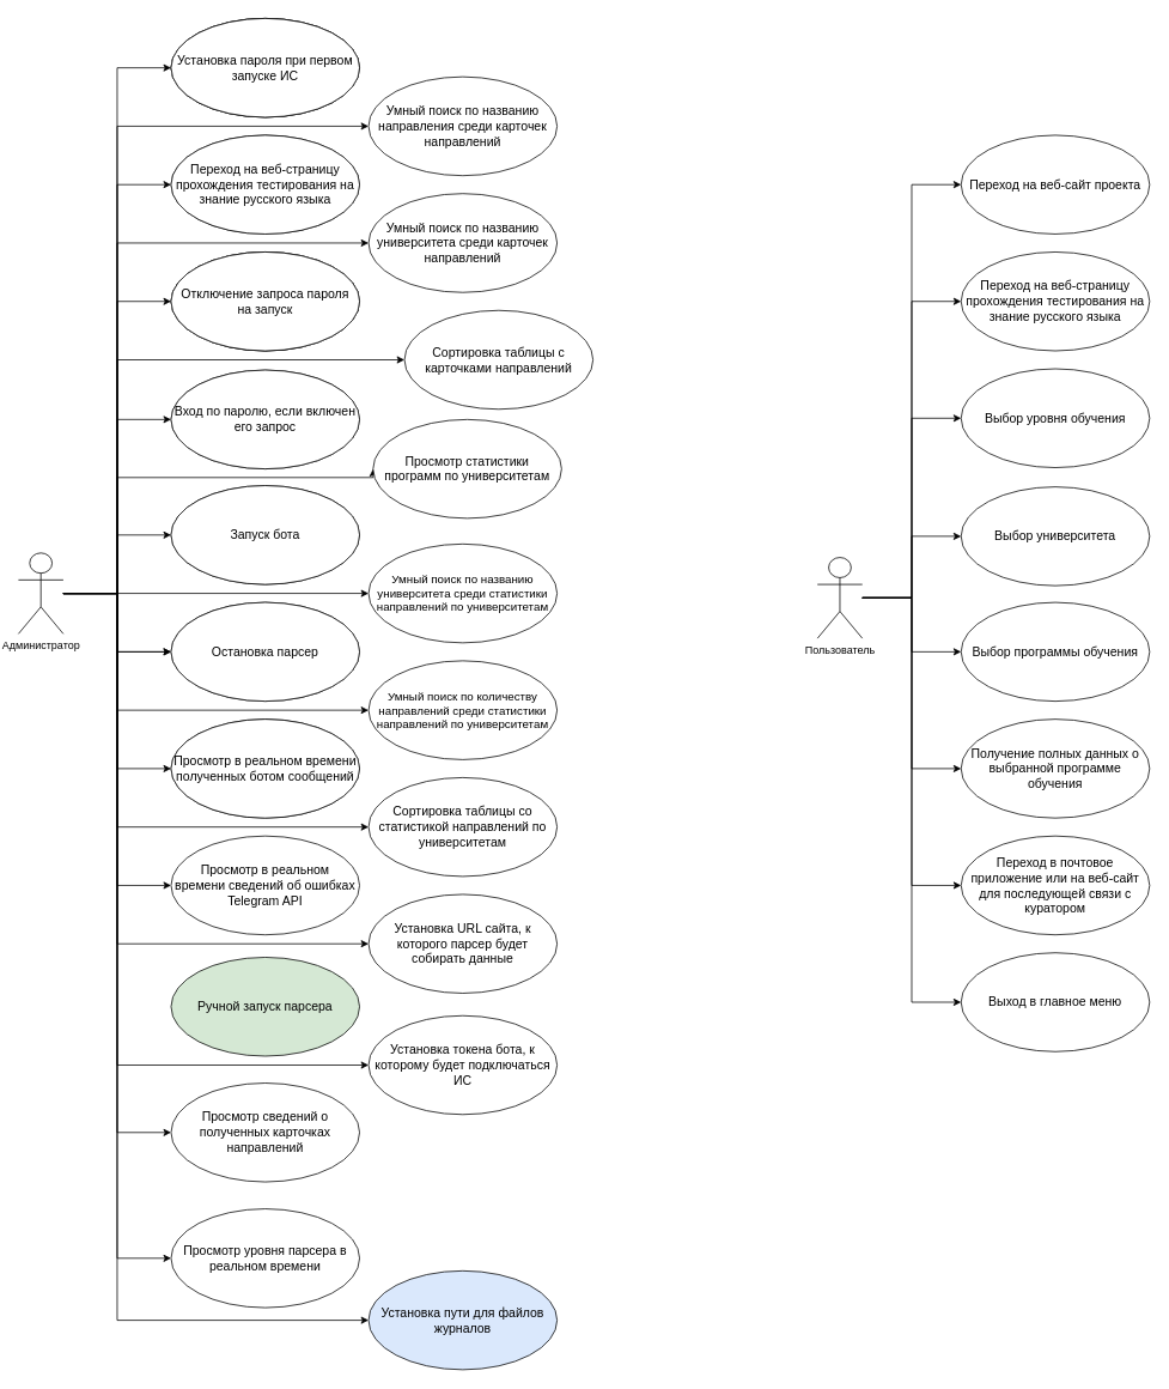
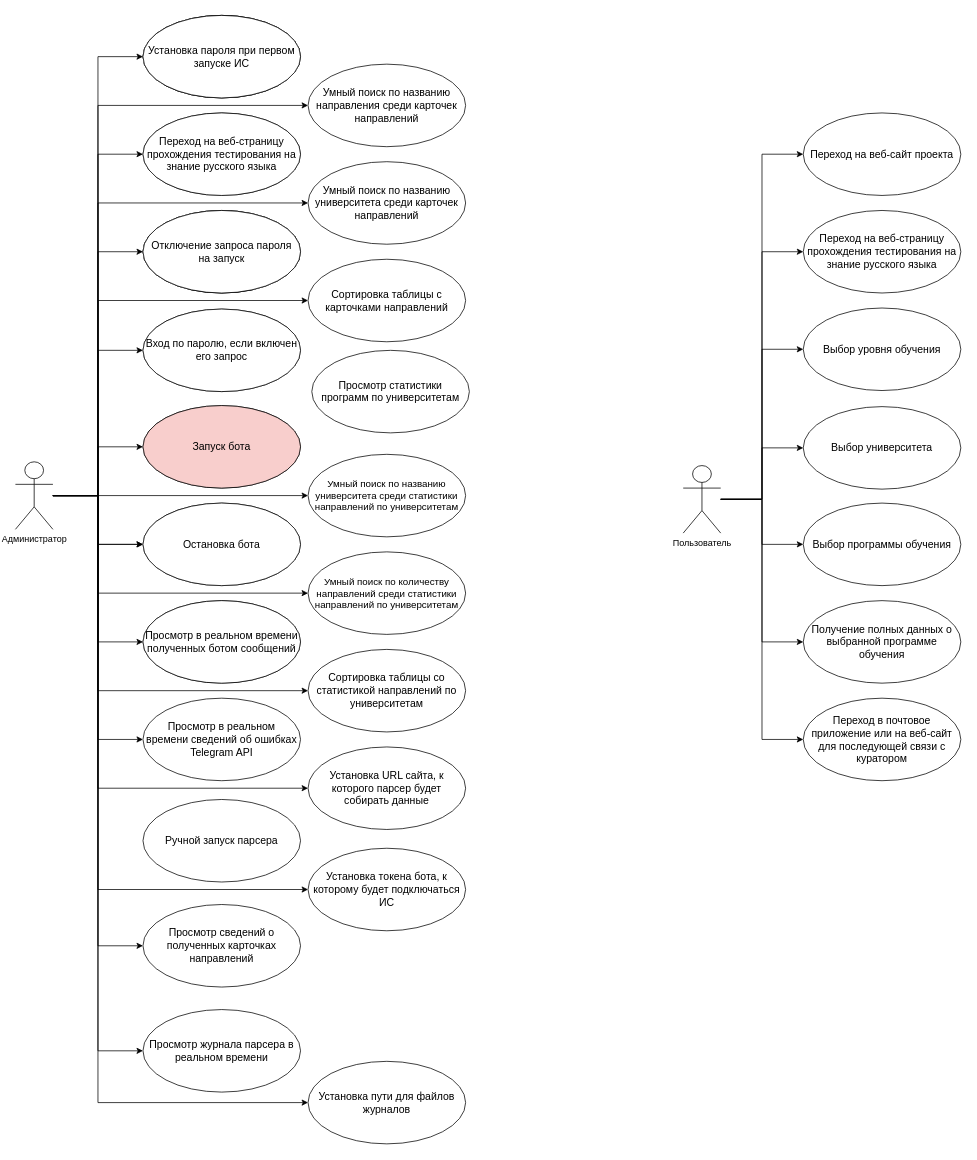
- <mxCell id="64" value="&lt;span style=&quot;font-size: 14px;&quot;&gt;Сортировка таблицы с карточками направлений&lt;/span&gt;" style="ellipse;whiteSpace=wrap;html=1;" vertex="1" parent="1"><mxGeometry x="450" y="345" width="210" height="110" as="geometry" /></mxCell>
+ <mxCell id="64" value="&lt;span style=&quot;font-size: 14px;&quot;&gt;Сортировка таблицы с карточками направлений&lt;/span&gt;" style="ellipse;whiteSpace=wrap;html=1;" vertex="1" parent="1"><mxGeometry x="410" y="345" width="210" height="110" as="geometry" /></mxCell>
- <mxCell id="32" style="edgeStyle=orthogonalEdgeStyle;rounded=0;orthogonalLoop=1;jettySize=auto;html=1;entryX=0;entryY=0.5;entryDx=0;entryDy=0;" edge="1" parent="1" source="40" target="66"><mxGeometry relative="1" as="geometry"><Array as="points"><mxPoint x="130" y="660" /><mxPoint x="130" y="531" /></Array></mxGeometry></mxCell>
- <mxCell id="56" value="&lt;span style=&quot;font-size: 14px;&quot;&gt;Запуск бота&lt;/span&gt;" style="ellipse;whiteSpace=wrap;html=1;" vertex="1" parent="1"><mxGeometry x="190" y="540" width="210" height="110" as="geometry" /></mxCell>
+ <mxCell id="56" value="&lt;span style=&quot;font-size: 14px;&quot;&gt;Запуск бота&lt;/span&gt;" style="ellipse;whiteSpace=wrap;html=1;fillColor=#f8cecc;" vertex="1" parent="1"><mxGeometry x="190" y="540" width="210" height="110" as="geometry" /></mxCell>
- <mxCell id="58" value="&lt;span style=&quot;font-size: 14px;&quot;&gt;Остановка парсер&lt;/span&gt;" style="ellipse;whiteSpace=wrap;html=1;" vertex="1" parent="1"><mxGeometry x="190" y="670" width="210" height="110" as="geometry" /></mxCell>
+ <mxCell id="58" value="&lt;span style=&quot;font-size: 14px;&quot;&gt;Остановка бота&lt;/span&gt;" style="ellipse;whiteSpace=wrap;html=1;" vertex="1" parent="1"><mxGeometry x="190" y="670" width="210" height="110" as="geometry" /></mxCell>
- <mxCell id="9" style="edgeStyle=orthogonalEdgeStyle;rounded=0;orthogonalLoop=1;jettySize=auto;html=1;entryX=0;entryY=0.5;entryDx=0;entryDy=0;" edge="1" parent="1" source="10" target="15"><mxGeometry relative="1" as="geometry" /></mxCell>
- <mxCell id="15" value="&lt;span style=&quot;font-size: 14px;&quot;&gt;Выход в главное меню&lt;/span&gt;" style="ellipse;whiteSpace=wrap;html=1;" vertex="1" parent="1"><mxGeometry x="1070" y="1060" width="210" height="110" as="geometry" /></mxCell>
- <mxCell id="50" value="&lt;span style=&quot;font-size: 14px;&quot;&gt;Ручной запуск парсера&lt;/span&gt;" style="ellipse;whiteSpace=wrap;html=1;fillColor=#d5e8d4;" vertex="1" parent="1"><mxGeometry x="190" y="1065" width="210" height="110" as="geometry" /></mxCell>
+ <mxCell id="50" value="&lt;span style=&quot;font-size: 14px;&quot;&gt;Ручной запуск парсера&lt;/span&gt;" style="ellipse;whiteSpace=wrap;html=1;" vertex="1" parent="1"><mxGeometry x="190" y="1065" width="210" height="110" as="geometry" /></mxCell>
- <mxCell id="69" value="&lt;font style=&quot;font-size: 14px;&quot;&gt;Просмотр уровня парсера в реальном времени&lt;/font&gt;" style="ellipse;whiteSpace=wrap;html=1;" vertex="1" parent="1"><mxGeometry x="190" y="1345" width="210" height="110" as="geometry" /></mxCell>
+ <mxCell id="69" value="&lt;font style=&quot;font-size: 14px;&quot;&gt;Просмотр журнала парсера в реальном времени&lt;/font&gt;" style="ellipse;whiteSpace=wrap;html=1;" vertex="1" parent="1"><mxGeometry x="190" y="1345" width="210" height="110" as="geometry" /></mxCell>
- <mxCell id="70" value="&lt;span style=&quot;font-size: 14px;&quot;&gt;Установка пути для файлов журналов&lt;/span&gt;" style="ellipse;whiteSpace=wrap;html=1;fillColor=#dae8fc;" vertex="1" parent="1"><mxGeometry x="410" y="1414" width="210" height="110" as="geometry" /></mxCell>
+ <mxCell id="70" value="&lt;span style=&quot;font-size: 14px;&quot;&gt;Установка пути для файлов журналов&lt;/span&gt;" style="ellipse;whiteSpace=wrap;html=1;" vertex="1" parent="1"><mxGeometry x="410" y="1414" width="210" height="110" as="geometry" /></mxCell>
